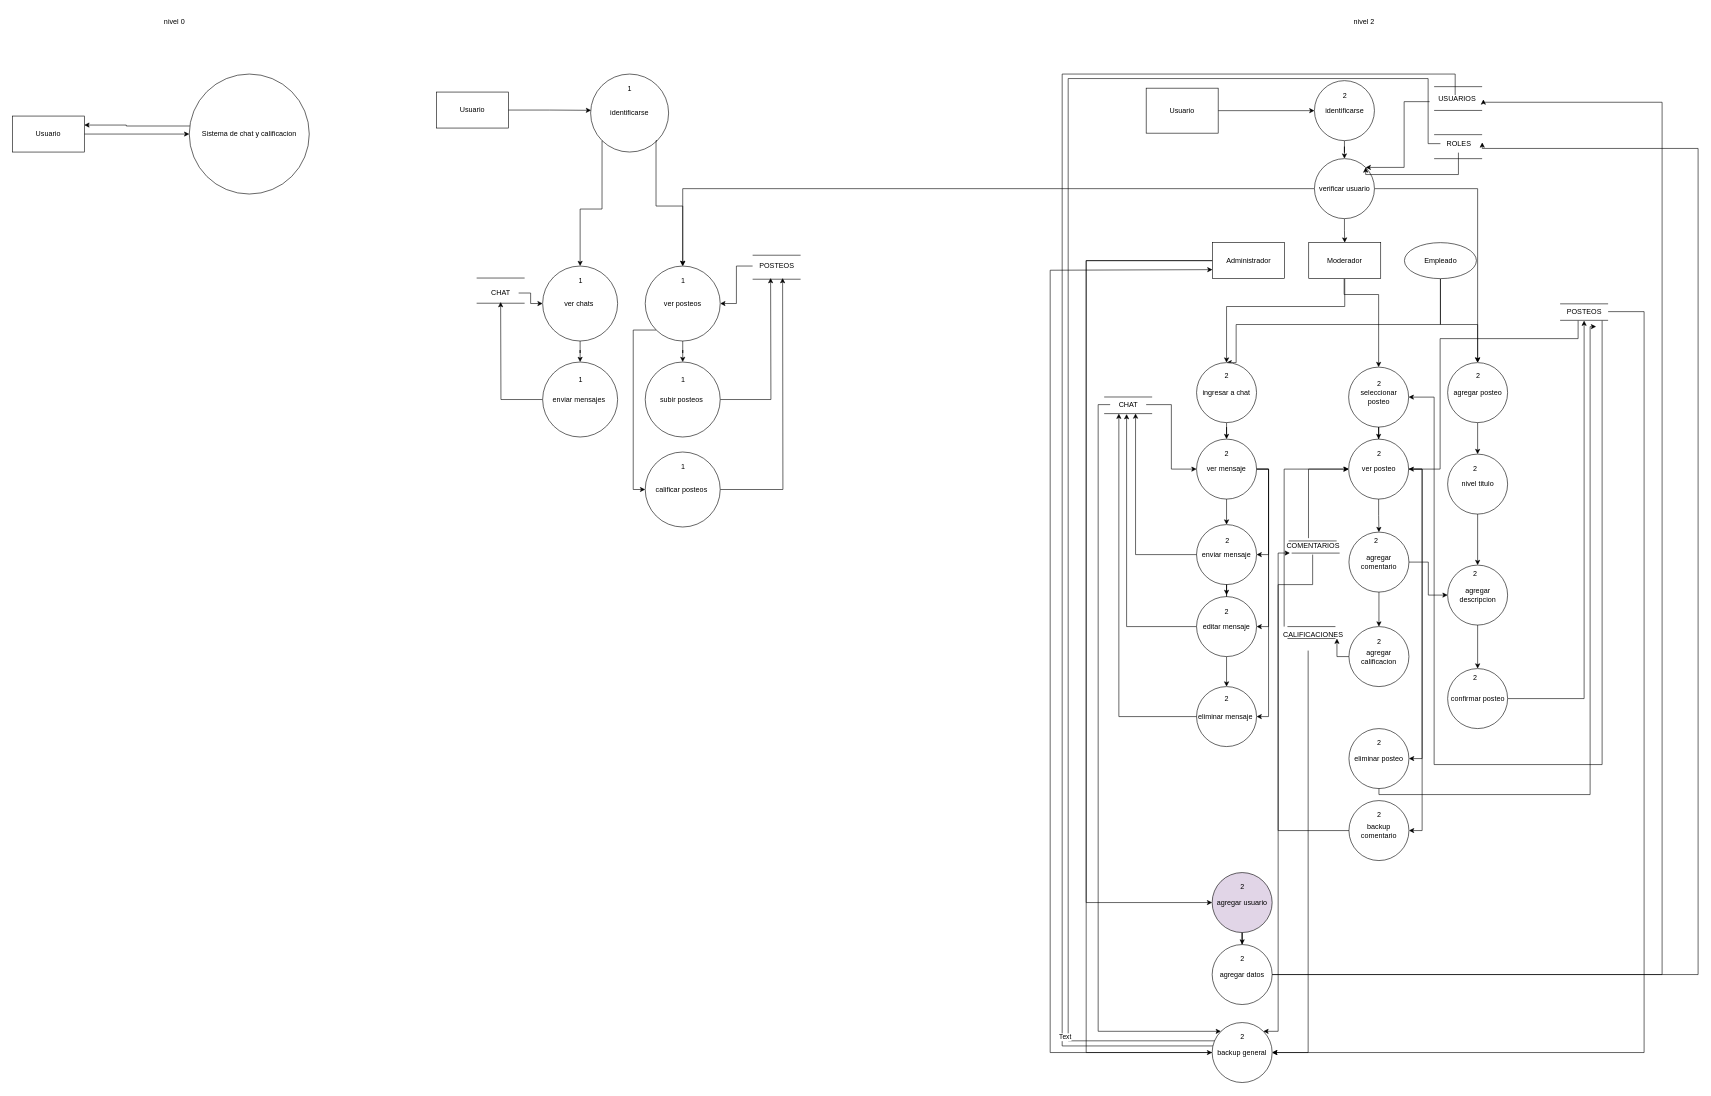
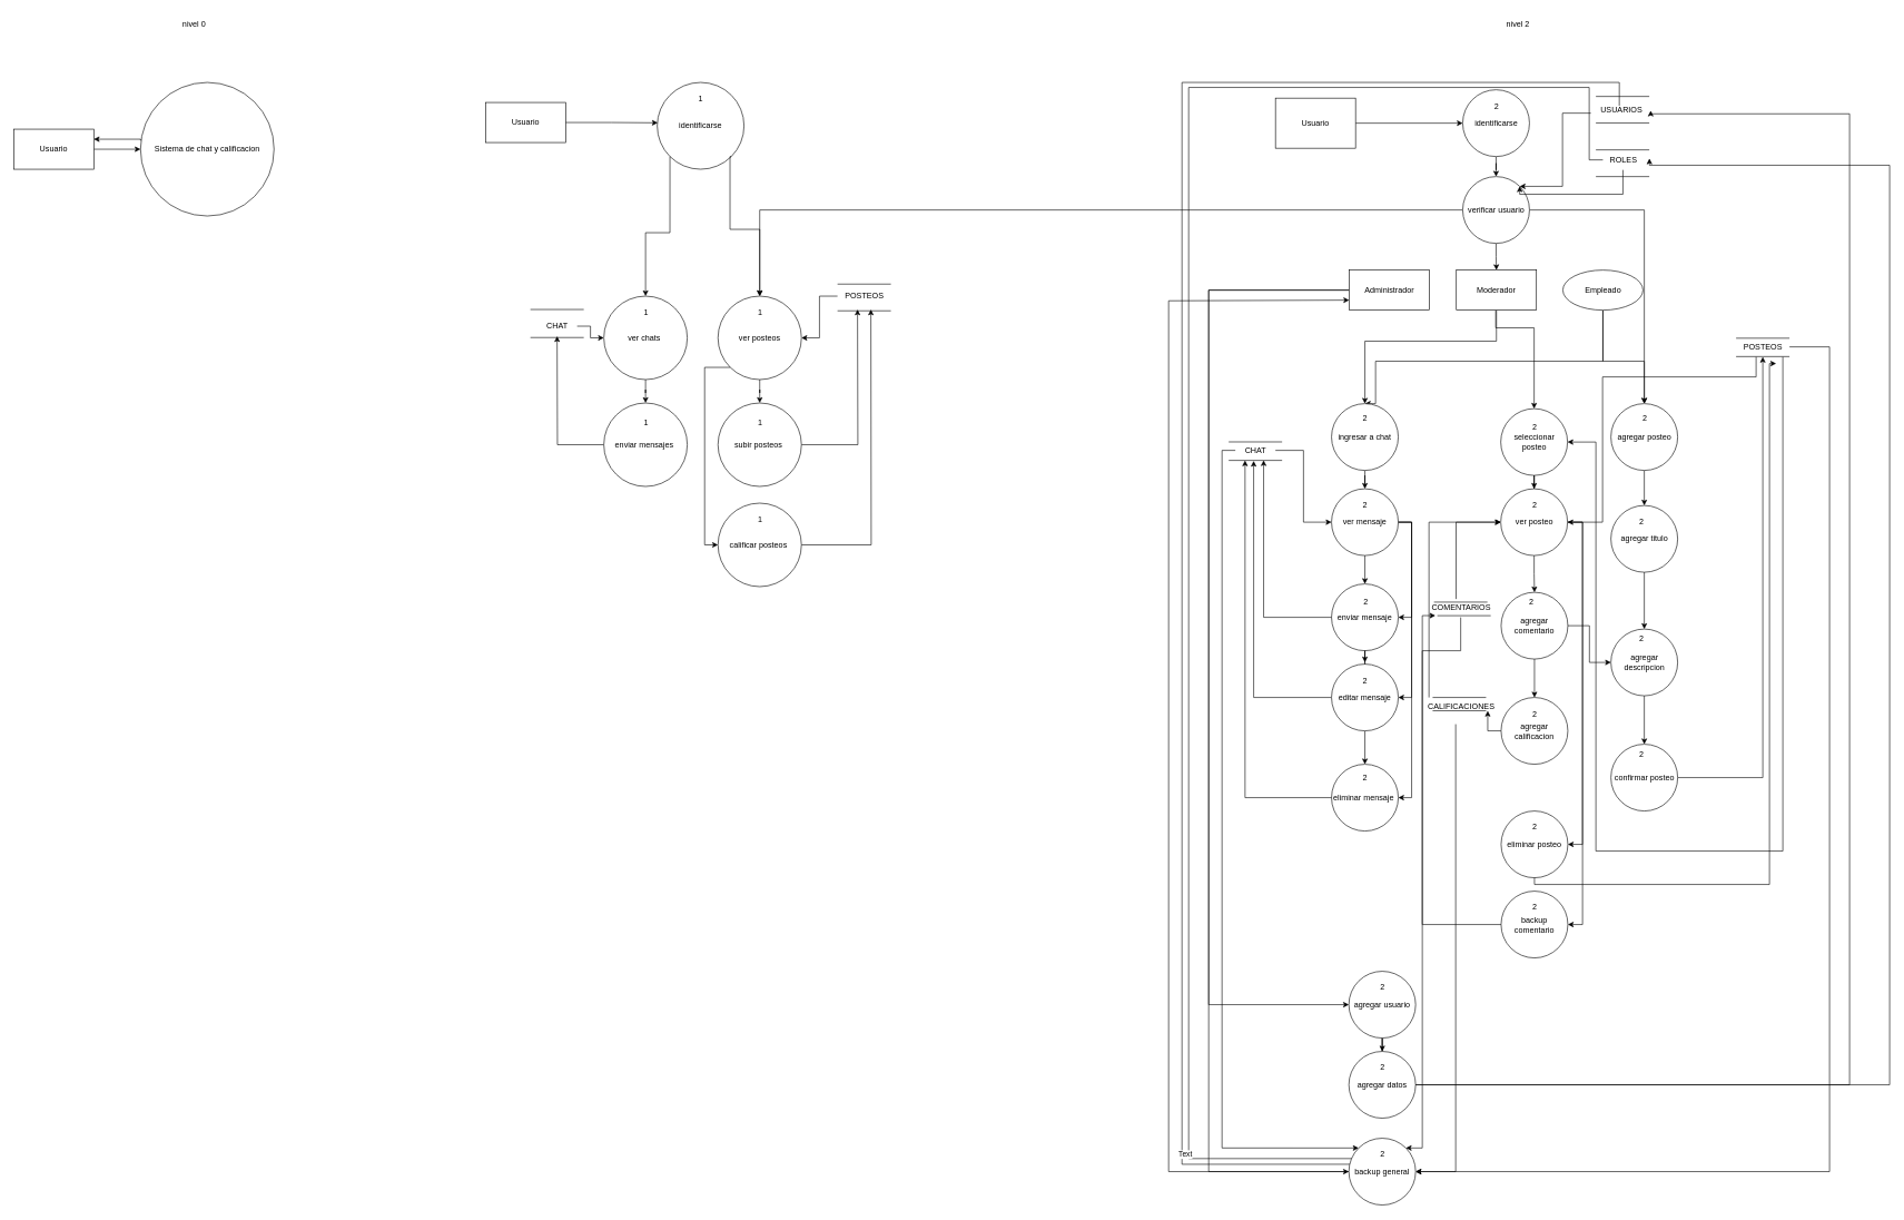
- <mxCell id="5" value="Sistema de chat y calificacion" style="ellipse;whiteSpace=wrap;html=1;aspect=fixed;" vertex="1" parent="1"><mxGeometry x="315" y="122.5" width="200" height="200" as="geometry" /></mxCell>
+ <mxCell id="5" value="Sistema de chat y calificacion" style="ellipse;whiteSpace=wrap;html=1;aspect=fixed;" vertex="1" parent="1"><mxGeometry x="210" y="122.5" width="200" height="200" as="geometry" /></mxCell>
- <mxCell id="107" value="nivel titulo" style="ellipse;whiteSpace=wrap;html=1;aspect=fixed;" vertex="1" parent="1"><mxGeometry x="2412.5" y="756" width="100" height="100" as="geometry" /></mxCell>
+ <mxCell id="107" value="agregar titulo" style="ellipse;whiteSpace=wrap;html=1;aspect=fixed;" vertex="1" parent="1"><mxGeometry x="2412.5" y="756" width="100" height="100" as="geometry" /></mxCell>
- <mxCell id="138" value="agregar usuario" style="ellipse;whiteSpace=wrap;html=1;aspect=fixed;fillColor=#e1d5e7;" vertex="1" parent="1"><mxGeometry x="2020" y="1453.5" width="100" height="100" as="geometry" /></mxCell>
+ <mxCell id="138" value="agregar usuario" style="ellipse;whiteSpace=wrap;html=1;aspect=fixed;" vertex="1" parent="1"><mxGeometry x="2020" y="1453.5" width="100" height="100" as="geometry" /></mxCell>
